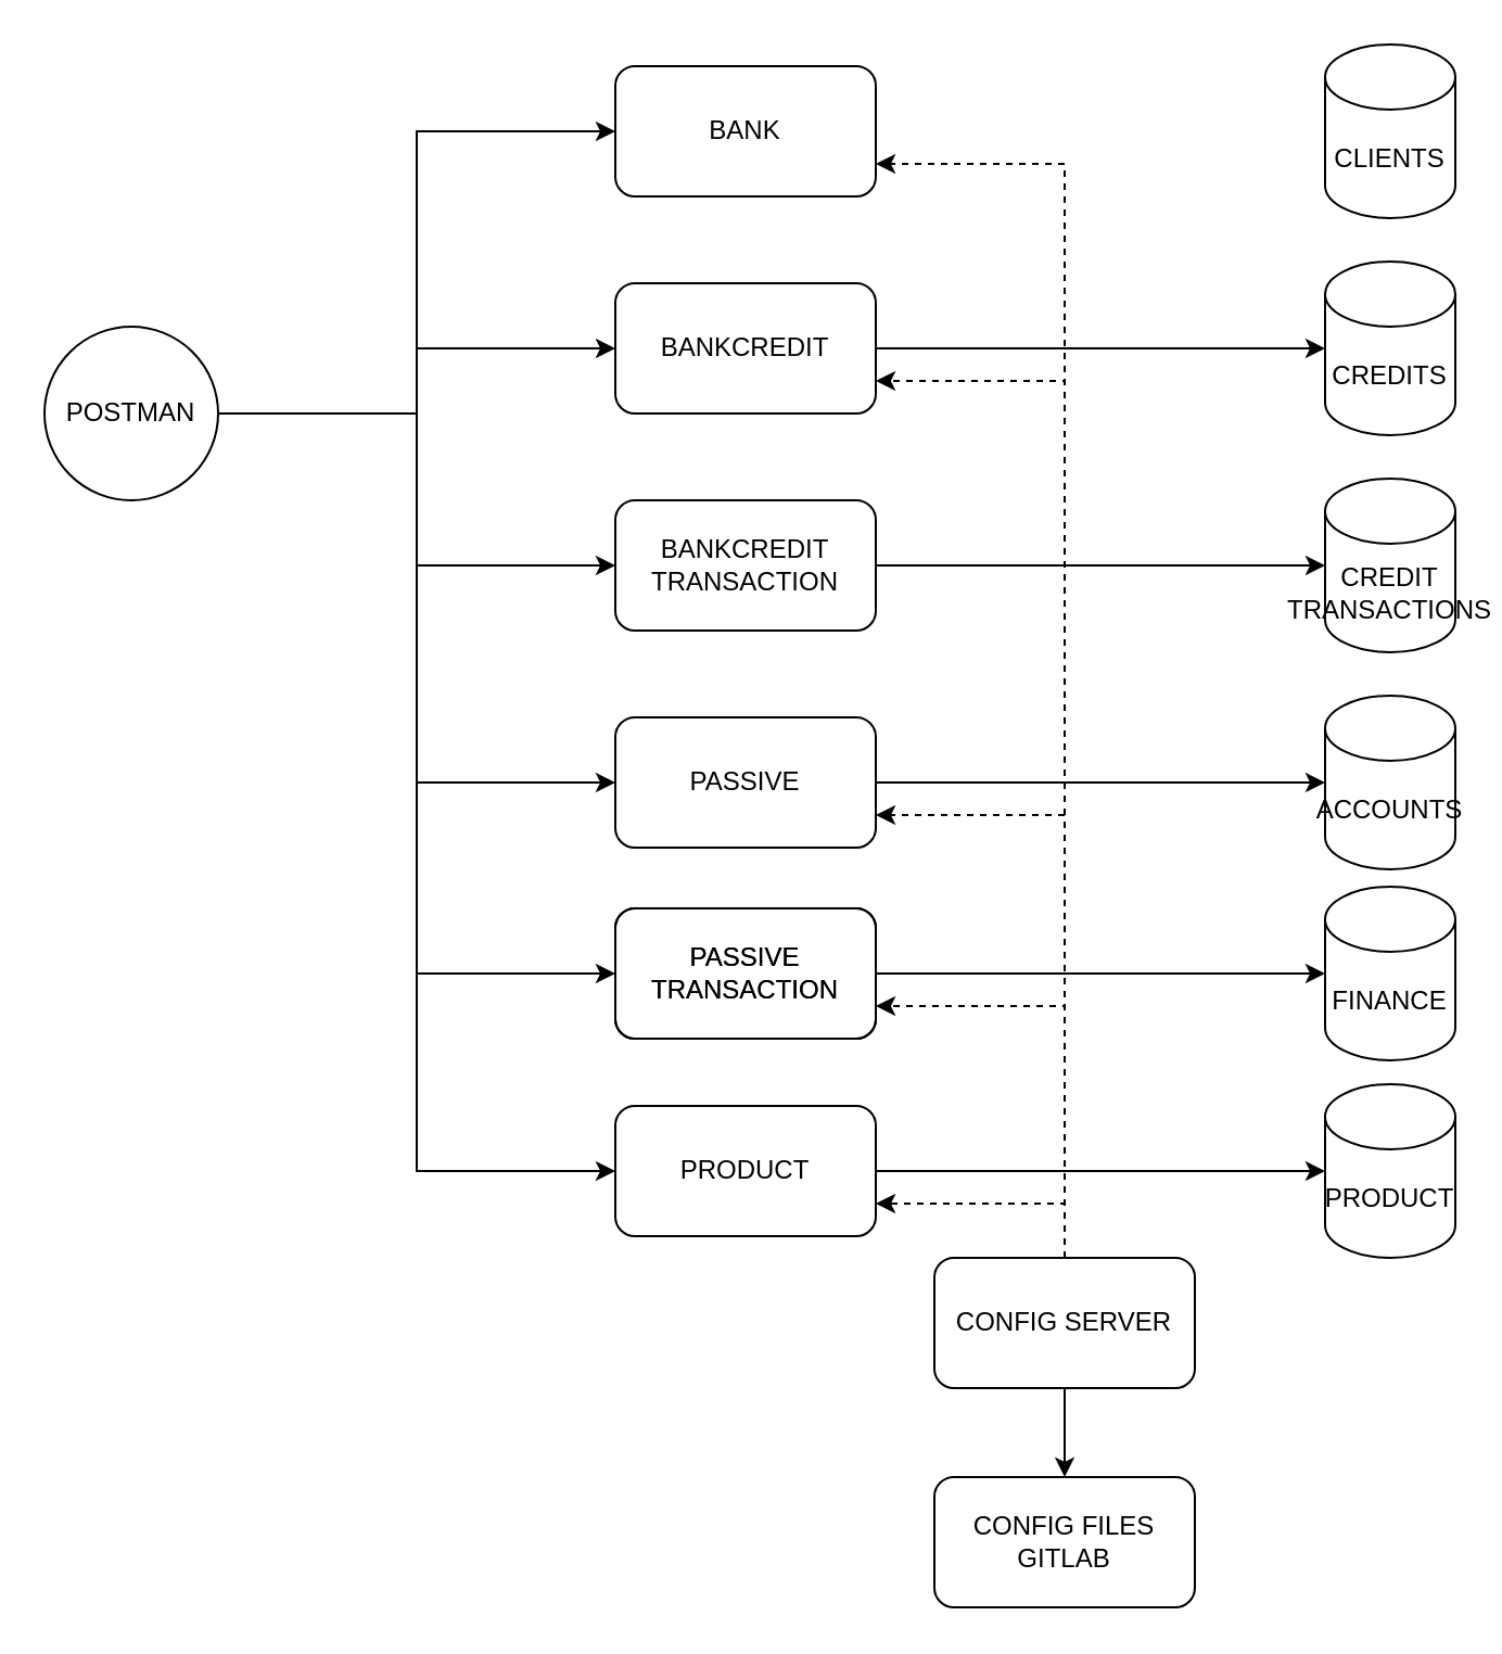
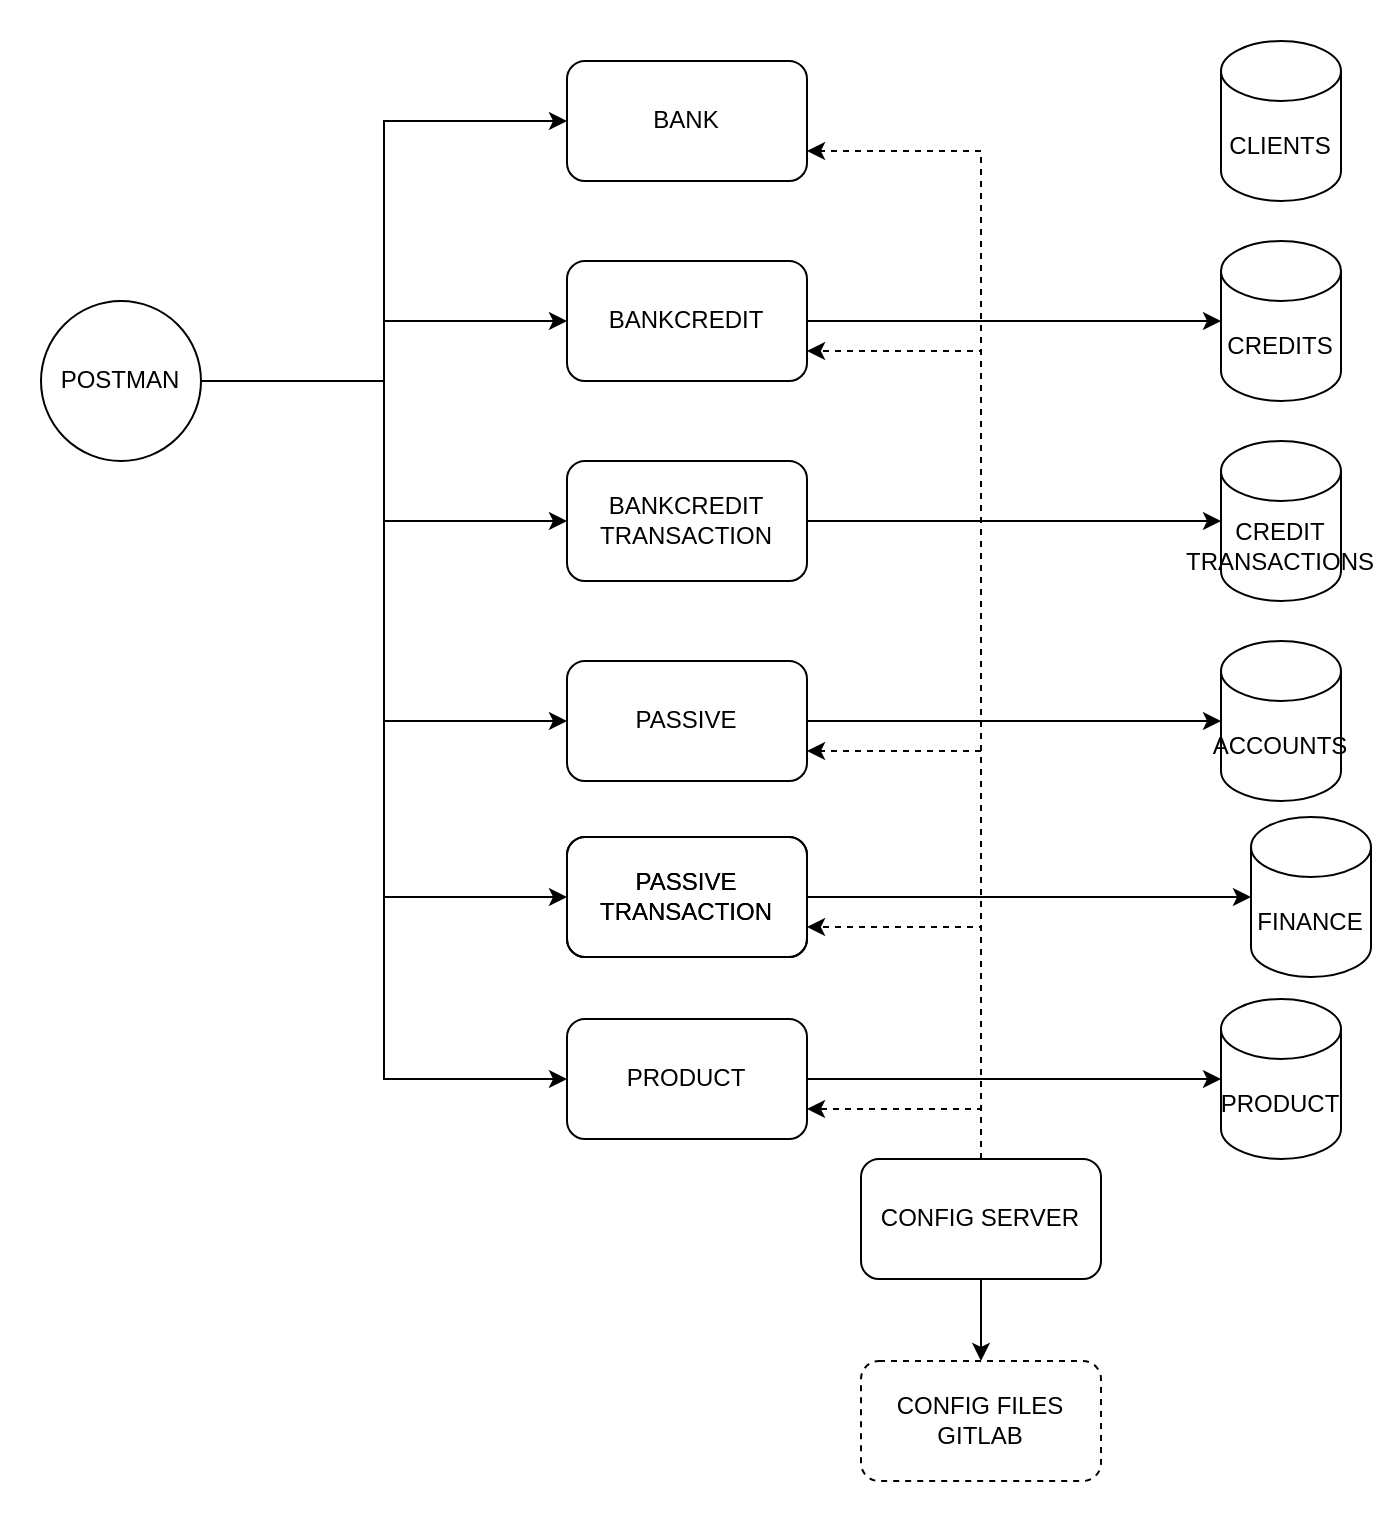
- <mxCell id="16" value="FINANCE" style="shape=cylinder3;whiteSpace=wrap;html=1;boundedLbl=1;backgroundOutline=1;size=15;fillColor=none;" vertex="1" parent="1"><mxGeometry x="610" y="408" width="60" height="80" as="geometry" /></mxCell>
+ <mxCell id="16" value="FINANCE" style="shape=cylinder3;whiteSpace=wrap;html=1;boundedLbl=1;backgroundOutline=1;size=15;fillColor=none;" vertex="1" parent="1"><mxGeometry x="625" y="408" width="60" height="80" as="geometry" /></mxCell>
- <mxCell id="27" value="CONFIG FILES&lt;br&gt;GITLAB" style="rounded=1;whiteSpace=wrap;html=1;fillColor=none;" vertex="1" parent="1"><mxGeometry x="430" y="680" width="120" height="60" as="geometry" /></mxCell>
+ <mxCell id="27" value="CONFIG FILES&lt;br&gt;GITLAB" style="rounded=1;whiteSpace=wrap;html=1;fillColor=none;dashed=1;" vertex="1" parent="1"><mxGeometry x="430" y="680" width="120" height="60" as="geometry" /></mxCell>
